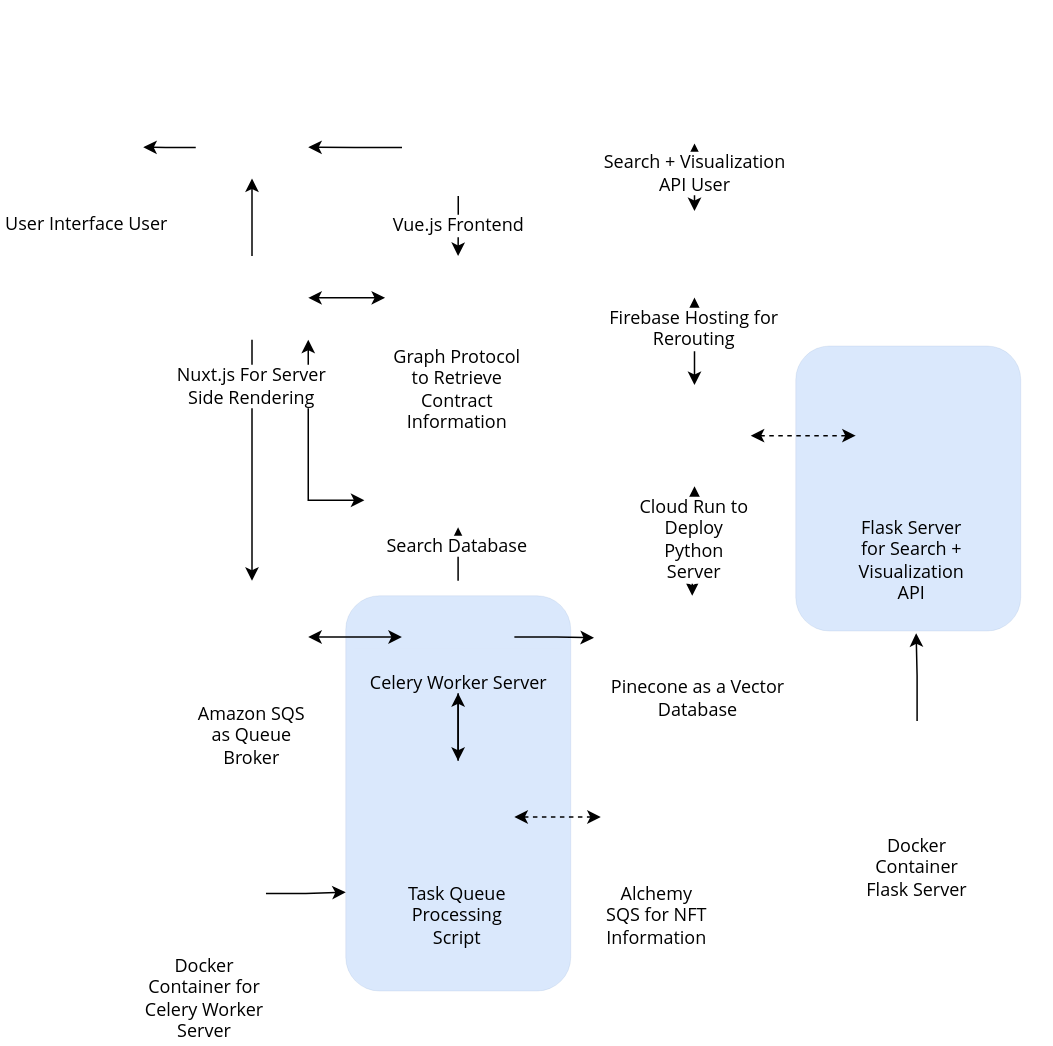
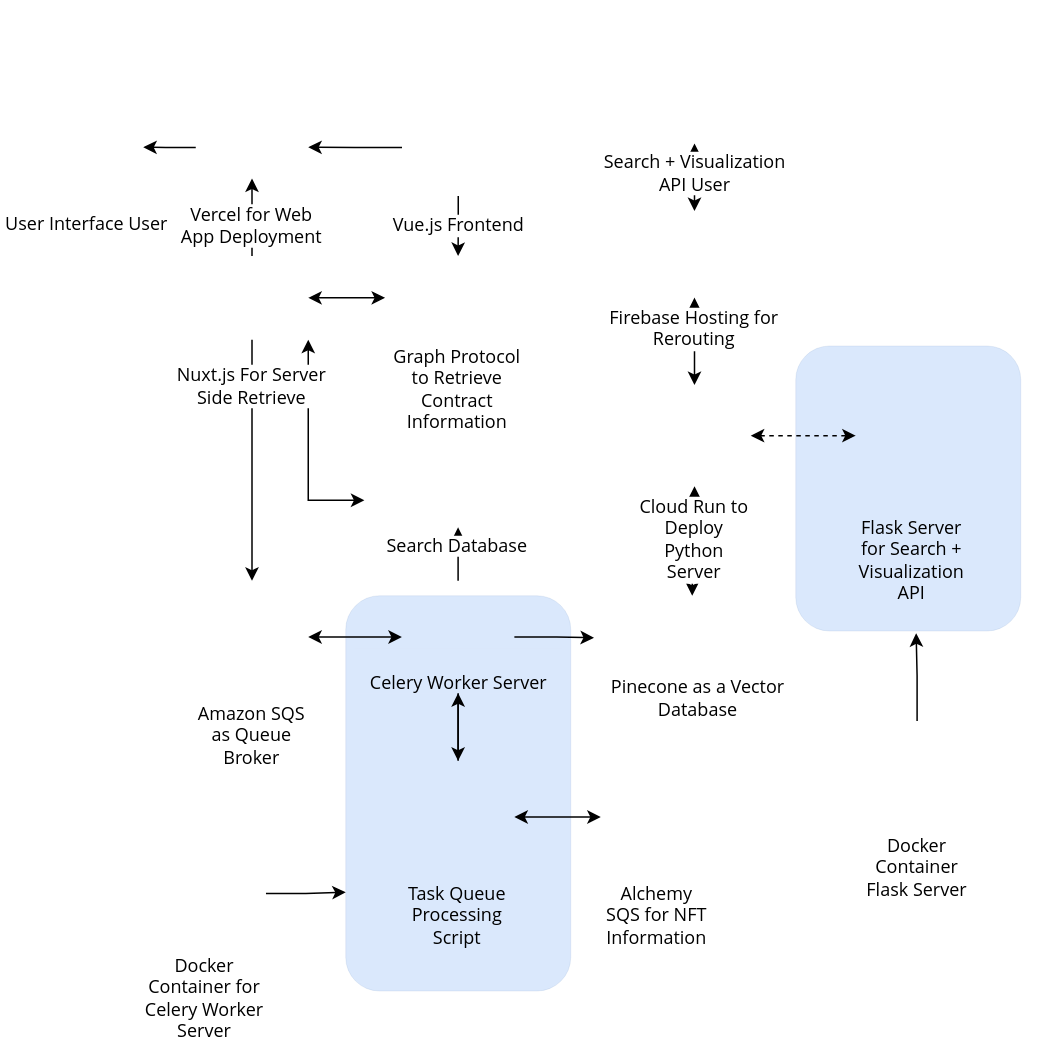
+ <mxCell id="42" value="&lt;font data-font-src=&quot;https://fonts.googleapis.com/css?family=Open+Sans&quot;&gt;&lt;span&gt;Vercel for Web App Deployment&lt;/span&gt;&lt;/font&gt;" style="text;html=1;strokeColor=none;fillColor=none;align=center;verticalAlign=middle;whiteSpace=wrap;rounded=0;labelBackgroundColor=#FFFFFF;fontFamily=Open Sans;fontSource=https%3A%2F%2Ffonts.googleapis.com%2Fcss%3Ffamily%3DOpen%2BSans;fontStyle=0" parent="2" vertex="1"><mxGeometry x="96.25" y="115" width="102.5" height="30" as="geometry" /></mxCell>
- <mxCell id="46" value="Nuxt.js For Server Side Rendering" style="text;html=1;strokeColor=none;fillColor=none;align=center;verticalAlign=middle;whiteSpace=wrap;rounded=0;labelBackgroundColor=#FFFFFF;fontFamily=Open Sans;fontSource=https%3A%2F%2Ffonts.googleapis.com%2Fcss%3Ffamily%3DOpen%2BSans;fontStyle=0" vertex="1" parent="2"><mxGeometry x="96.25" y="221.61" width="102.5" height="30" as="geometry" /></mxCell>
+ <mxCell id="46" value="Nuxt.js For Server Side Retrieve" style="text;html=1;strokeColor=none;fillColor=none;align=center;verticalAlign=middle;whiteSpace=wrap;rounded=0;labelBackgroundColor=#FFFFFF;fontFamily=Open Sans;fontSource=https%3A%2F%2Ffonts.googleapis.com%2Fcss%3Ffamily%3DOpen%2BSans;fontStyle=0" vertex="1" parent="2"><mxGeometry x="96.25" y="221.61" width="102.5" height="30" as="geometry" /></mxCell>
- <mxCell id="23" style="edgeStyle=orthogonalEdgeStyle;rounded=0;orthogonalLoop=1;jettySize=auto;html=1;exitX=1;exitY=0.5;exitDx=0;exitDy=0;entryX=0;entryY=0.5;entryDx=0;entryDy=0;startArrow=classic;startFill=1;fontFamily=Open Sans;fontStyle=0;fontSource=https%3A%2F%2Ffonts.googleapis.com%2Fcss%3Ffamily%3DOpen%2BSans;dashed=1;" parent="2" source="21" target="22" edge="1"><mxGeometry relative="1" as="geometry" /></mxCell>
+ <mxCell id="23" style="edgeStyle=orthogonalEdgeStyle;rounded=0;orthogonalLoop=1;jettySize=auto;html=1;exitX=1;exitY=0.5;exitDx=0;exitDy=0;entryX=0;entryY=0.5;entryDx=0;entryDy=0;startArrow=classic;startFill=1;fontFamily=Open Sans;fontStyle=0;fontSource=https%3A%2F%2Ffonts.googleapis.com%2Fcss%3Ffamily%3DOpen%2BSans;" parent="2" source="21" target="22" edge="1"><mxGeometry relative="1" as="geometry" /></mxCell>
